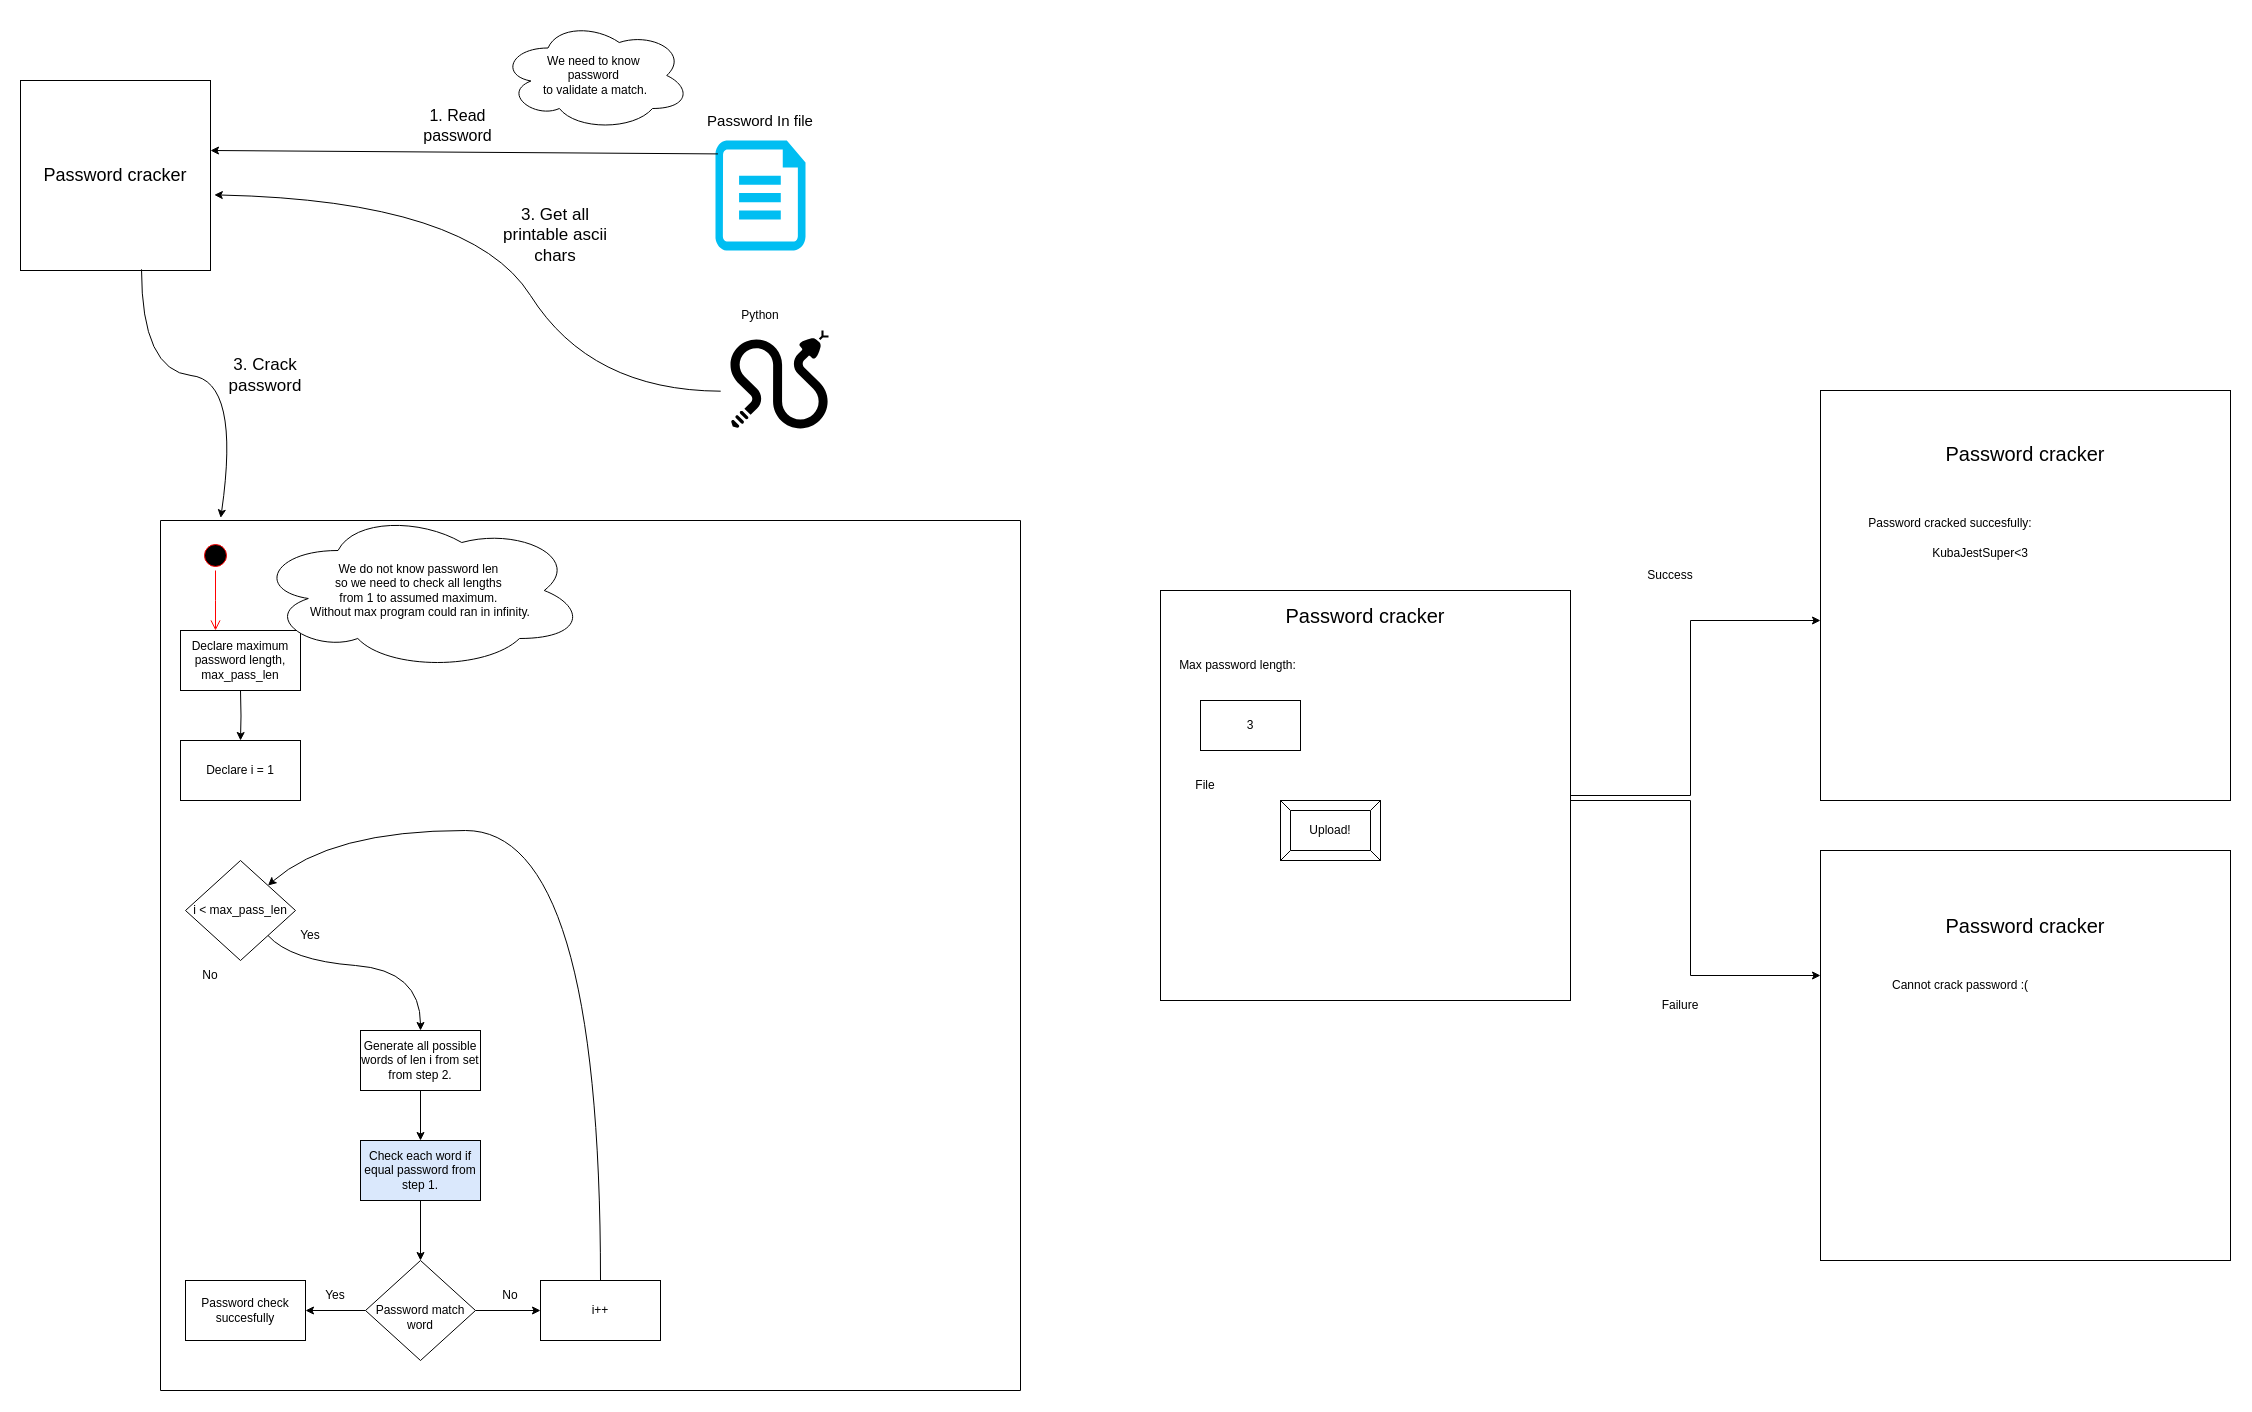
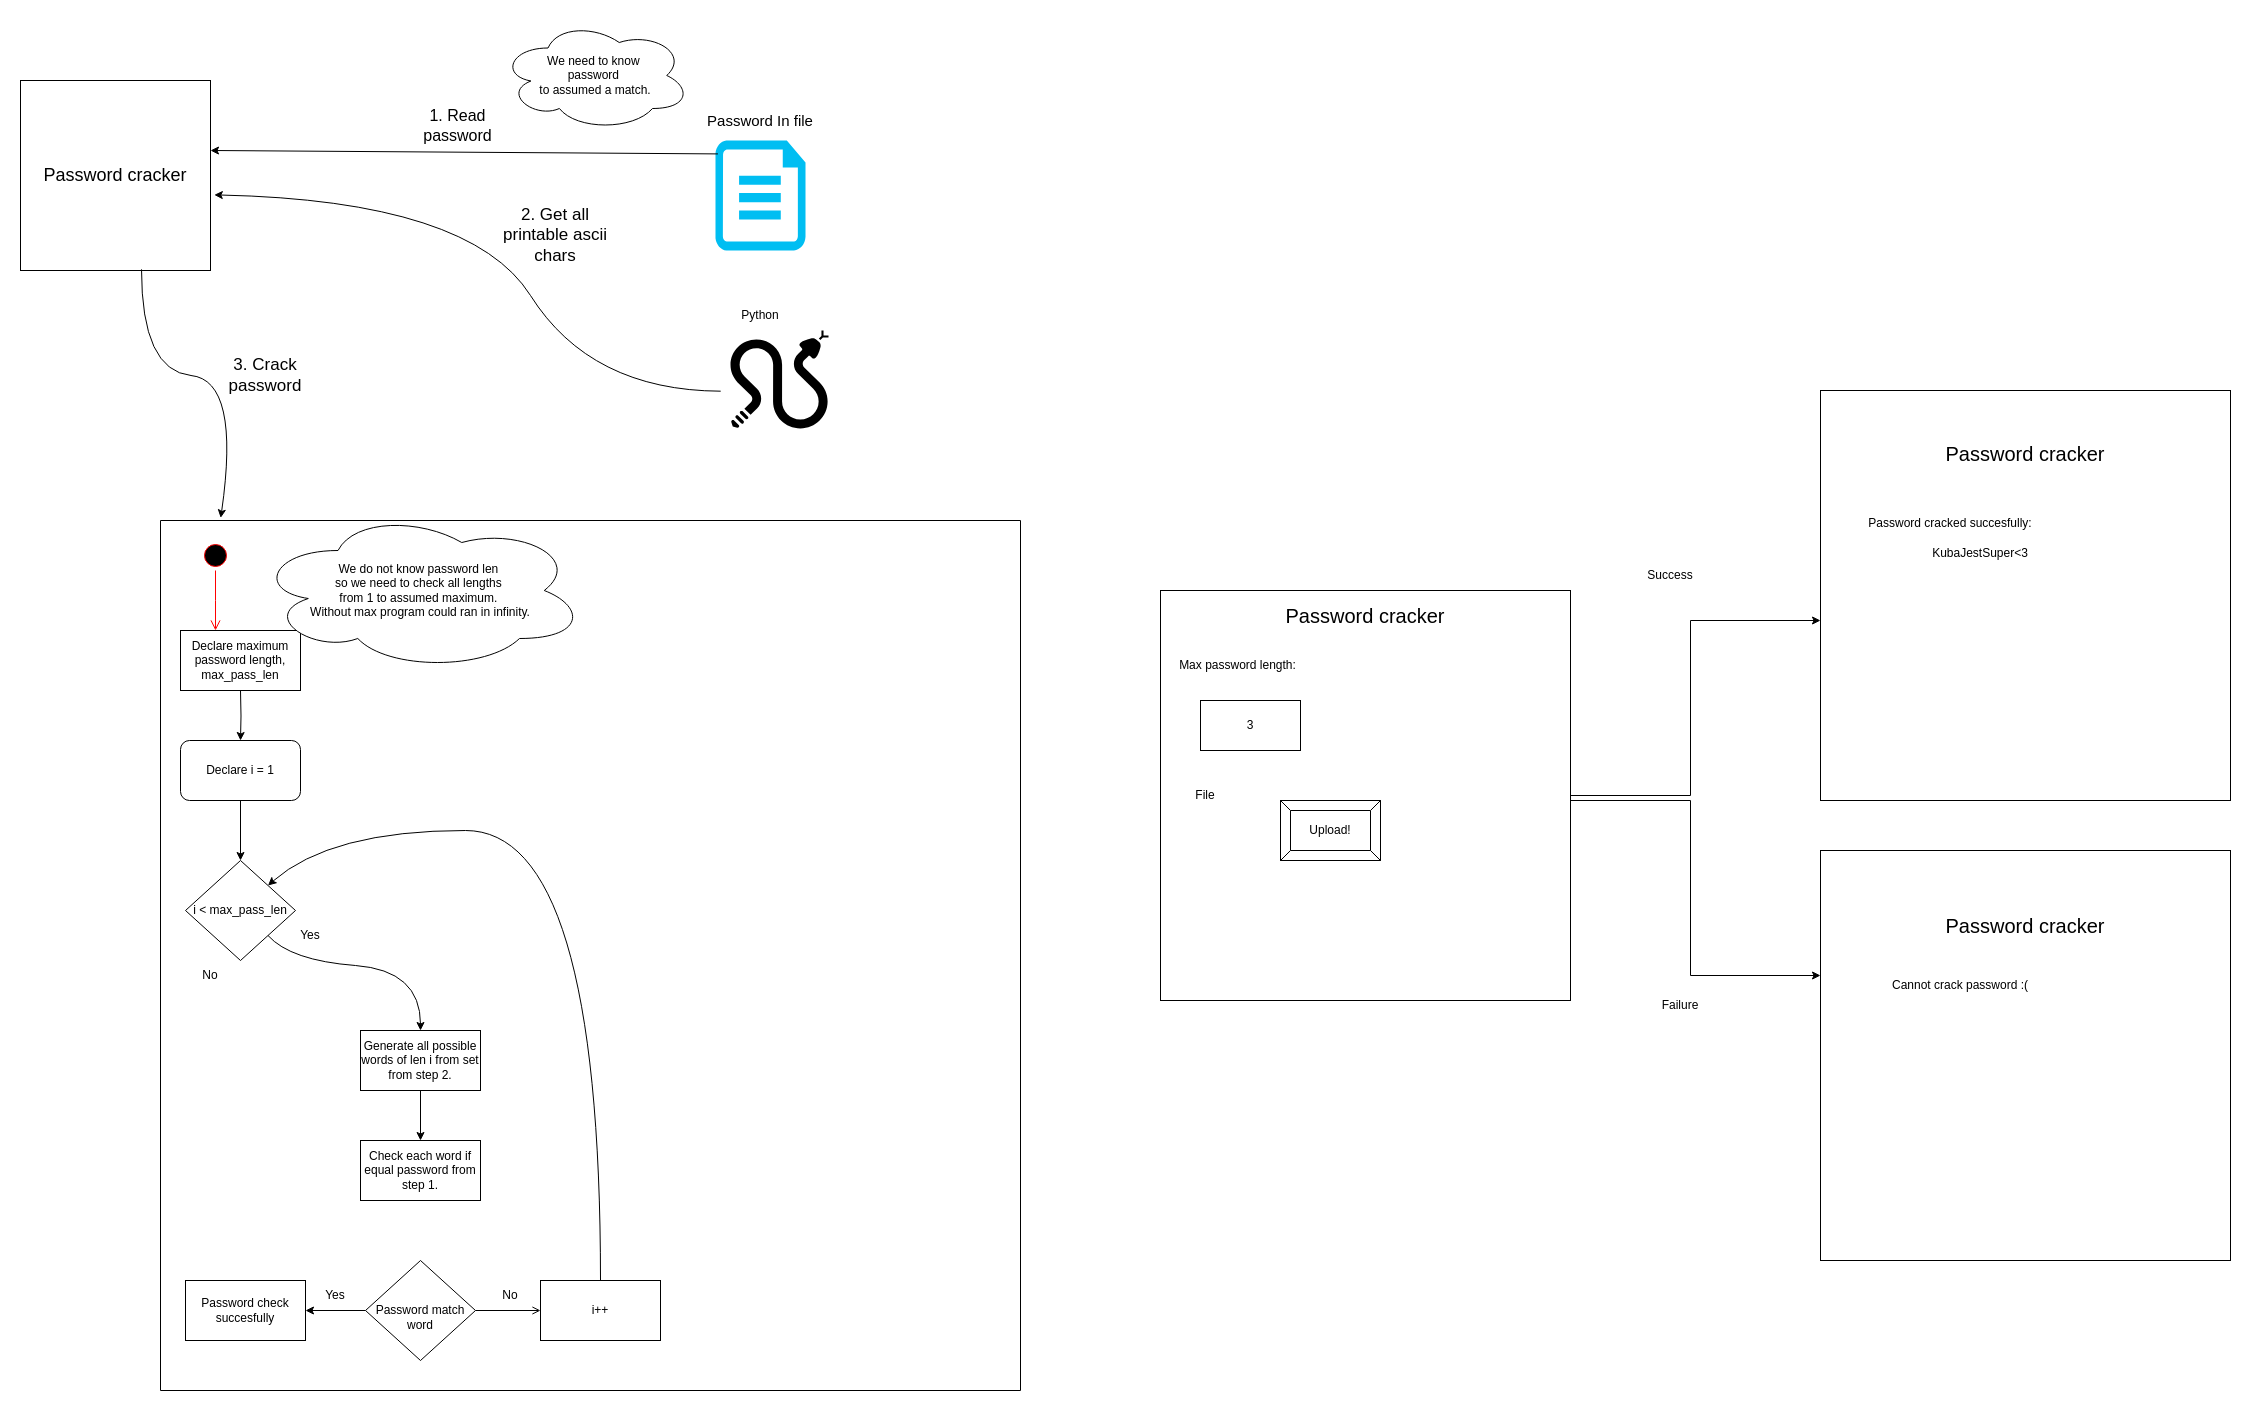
- <mxCell id="8" value="We need to know&amp;nbsp;&lt;div&gt;password&amp;nbsp;&lt;/div&gt;&lt;div&gt;to validate a match.&lt;/div&gt;" style="ellipse;shape=cloud;whiteSpace=wrap;html=1;" parent="1" vertex="1"><mxGeometry x="500" y="20" width="190" height="110" as="geometry" /></mxCell>
+ <mxCell id="8" value="We need to know&amp;nbsp;&lt;div&gt;password&amp;nbsp;&lt;/div&gt;&lt;div&gt;to assumed a match.&lt;/div&gt;" style="ellipse;shape=cloud;whiteSpace=wrap;html=1;" parent="1" vertex="1"><mxGeometry x="500" y="20" width="190" height="110" as="geometry" /></mxCell>
- <mxCell id="11" value="3. Get all printable ascii chars" style="text;html=1;align=center;verticalAlign=middle;whiteSpace=wrap;rounded=0;fontSize=17;" parent="1" vertex="1"><mxGeometry x="500" y="210" width="110" height="50" as="geometry" /></mxCell>
+ <mxCell id="11" value="2. Get all printable ascii chars" style="text;html=1;align=center;verticalAlign=middle;whiteSpace=wrap;rounded=0;fontSize=17;" parent="1" vertex="1"><mxGeometry x="500" y="210" width="110" height="50" as="geometry" /></mxCell>
- <mxCell id="20" value="Declare i = 1" style="rounded=0;whiteSpace=wrap;html=1;" parent="13" vertex="1"><mxGeometry x="20" y="220" width="120" height="60" as="geometry" /></mxCell>
+ <mxCell id="20" value="Declare i = 1" style="whiteSpace=wrap;html=1;rounded=1;" parent="13" vertex="1"><mxGeometry x="20" y="220" width="120" height="60" as="geometry" /></mxCell>
- <mxCell id="42" value="File" style="text;html=1;align=center;verticalAlign=middle;whiteSpace=wrap;rounded=0;" vertex="1" parent="1"><mxGeometry x="1175" y="770" width="60" height="30" as="geometry" /></mxCell>
+ <mxCell id="42" value="File" style="text;html=1;align=center;verticalAlign=middle;whiteSpace=wrap;rounded=0;" vertex="1" parent="1"><mxGeometry x="1175" y="780" width="60" height="30" as="geometry" /></mxCell>
+ <mxCell id="19" value="" style="edgeStyle=orthogonalEdgeStyle;rounded=0;orthogonalLoop=1;jettySize=auto;html=1;" parent="13" source="20" target="21" edge="1"><mxGeometry relative="1" as="geometry" /></mxCell>
- <mxCell id="27" value="Check each word if equal password from step 1." style="rounded=0;whiteSpace=wrap;html=1;fillColor=#dae8fc;" parent="13" vertex="1"><mxGeometry x="200" y="620" width="120" height="60" as="geometry" /></mxCell>
+ <mxCell id="27" value="Check each word if equal password from step 1." style="rounded=0;whiteSpace=wrap;html=1;" parent="13" vertex="1"><mxGeometry x="200" y="620" width="120" height="60" as="geometry" /></mxCell>
- <mxCell id="26" value="" style="edgeStyle=orthogonalEdgeStyle;rounded=0;orthogonalLoop=1;jettySize=auto;html=1;" parent="13" source="27" target="30" edge="1"><mxGeometry relative="1" as="geometry" /></mxCell>
- <mxCell id="29" value="" style="edgeStyle=orthogonalEdgeStyle;rounded=0;orthogonalLoop=1;jettySize=auto;html=1;" parent="13" source="30" target="32" edge="1"><mxGeometry relative="1" as="geometry" /></mxCell>
+ <mxCell id="29" value="" style="edgeStyle=orthogonalEdgeStyle;rounded=0;orthogonalLoop=1;jettySize=auto;html=1;endArrow=open;" parent="13" source="30" target="32" edge="1"><mxGeometry relative="1" as="geometry" /></mxCell>
